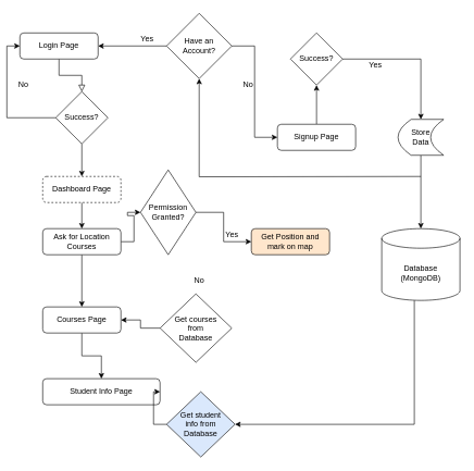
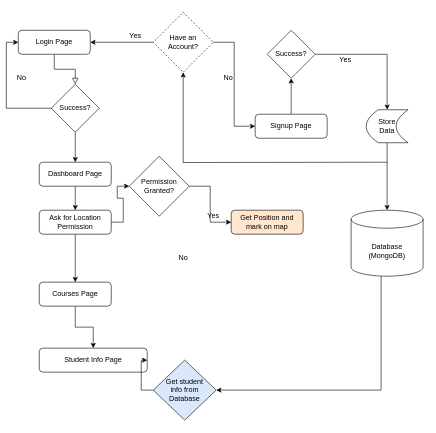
- <mxCell id="13" value="Have an&lt;br&gt;Account?" style="rhombus;whiteSpace=wrap;html=1;" parent="1" vertex="1"><mxGeometry x="255" y="20" width="100" height="100" as="geometry" /></mxCell>
+ <mxCell id="13" value="Have an&lt;br&gt;Account?" style="rhombus;whiteSpace=wrap;html=1;dashed=1;" parent="1" vertex="1"><mxGeometry x="255" y="20" width="100" height="100" as="geometry" /></mxCell>
- <mxCell id="10" value="Dashboard Page" style="rounded=1;whiteSpace=wrap;html=1;fontSize=12;glass=0;strokeWidth=1;shadow=0;dashed=1;" parent="1" vertex="1"><mxGeometry x="65" y="270" width="120" height="40" as="geometry" /></mxCell>
+ <mxCell id="10" value="Dashboard Page" style="rounded=1;whiteSpace=wrap;html=1;fontSize=12;glass=0;strokeWidth=1;shadow=0;" parent="1" vertex="1"><mxGeometry x="65" y="270" width="120" height="40" as="geometry" /></mxCell>
- <mxCell id="29" value="Permission&lt;br&gt;Granted?" style="rhombus;whiteSpace=wrap;html=1;" parent="1" vertex="1"><mxGeometry x="215" y="260" width="85" height="130" as="geometry" /></mxCell>
+ <mxCell id="29" value="Permission&lt;br&gt;Granted?" style="rhombus;whiteSpace=wrap;html=1;" parent="1" vertex="1"><mxGeometry x="215" y="260" width="100" height="100" as="geometry" /></mxCell>
- <mxCell id="8" value="Ask for Location&lt;br&gt;Courses" style="rounded=1;whiteSpace=wrap;html=1;fontSize=12;glass=0;strokeWidth=1;shadow=0;" parent="1" vertex="1"><mxGeometry x="65" y="350" width="120" height="40" as="geometry" /></mxCell>
+ <mxCell id="8" value="Ask for Location&lt;br&gt;Permission" style="rounded=1;whiteSpace=wrap;html=1;fontSize=12;glass=0;strokeWidth=1;shadow=0;" parent="1" vertex="1"><mxGeometry x="65" y="350" width="120" height="40" as="geometry" /></mxCell>
- <mxCell id="36" style="edgeStyle=orthogonalEdgeStyle;rounded=0;orthogonalLoop=1;jettySize=auto;html=1;entryX=1;entryY=0.5;entryDx=0;entryDy=0;" edge="1" parent="1" source="37" target="34"><mxGeometry relative="1" as="geometry" /></mxCell>
- <mxCell id="37" value="Get courses&lt;br&gt;from&lt;br&gt;Database" style="rhombus;whiteSpace=wrap;html=1;" vertex="1" parent="1"><mxGeometry x="245" y="450" width="110" height="105" as="geometry" /></mxCell>
